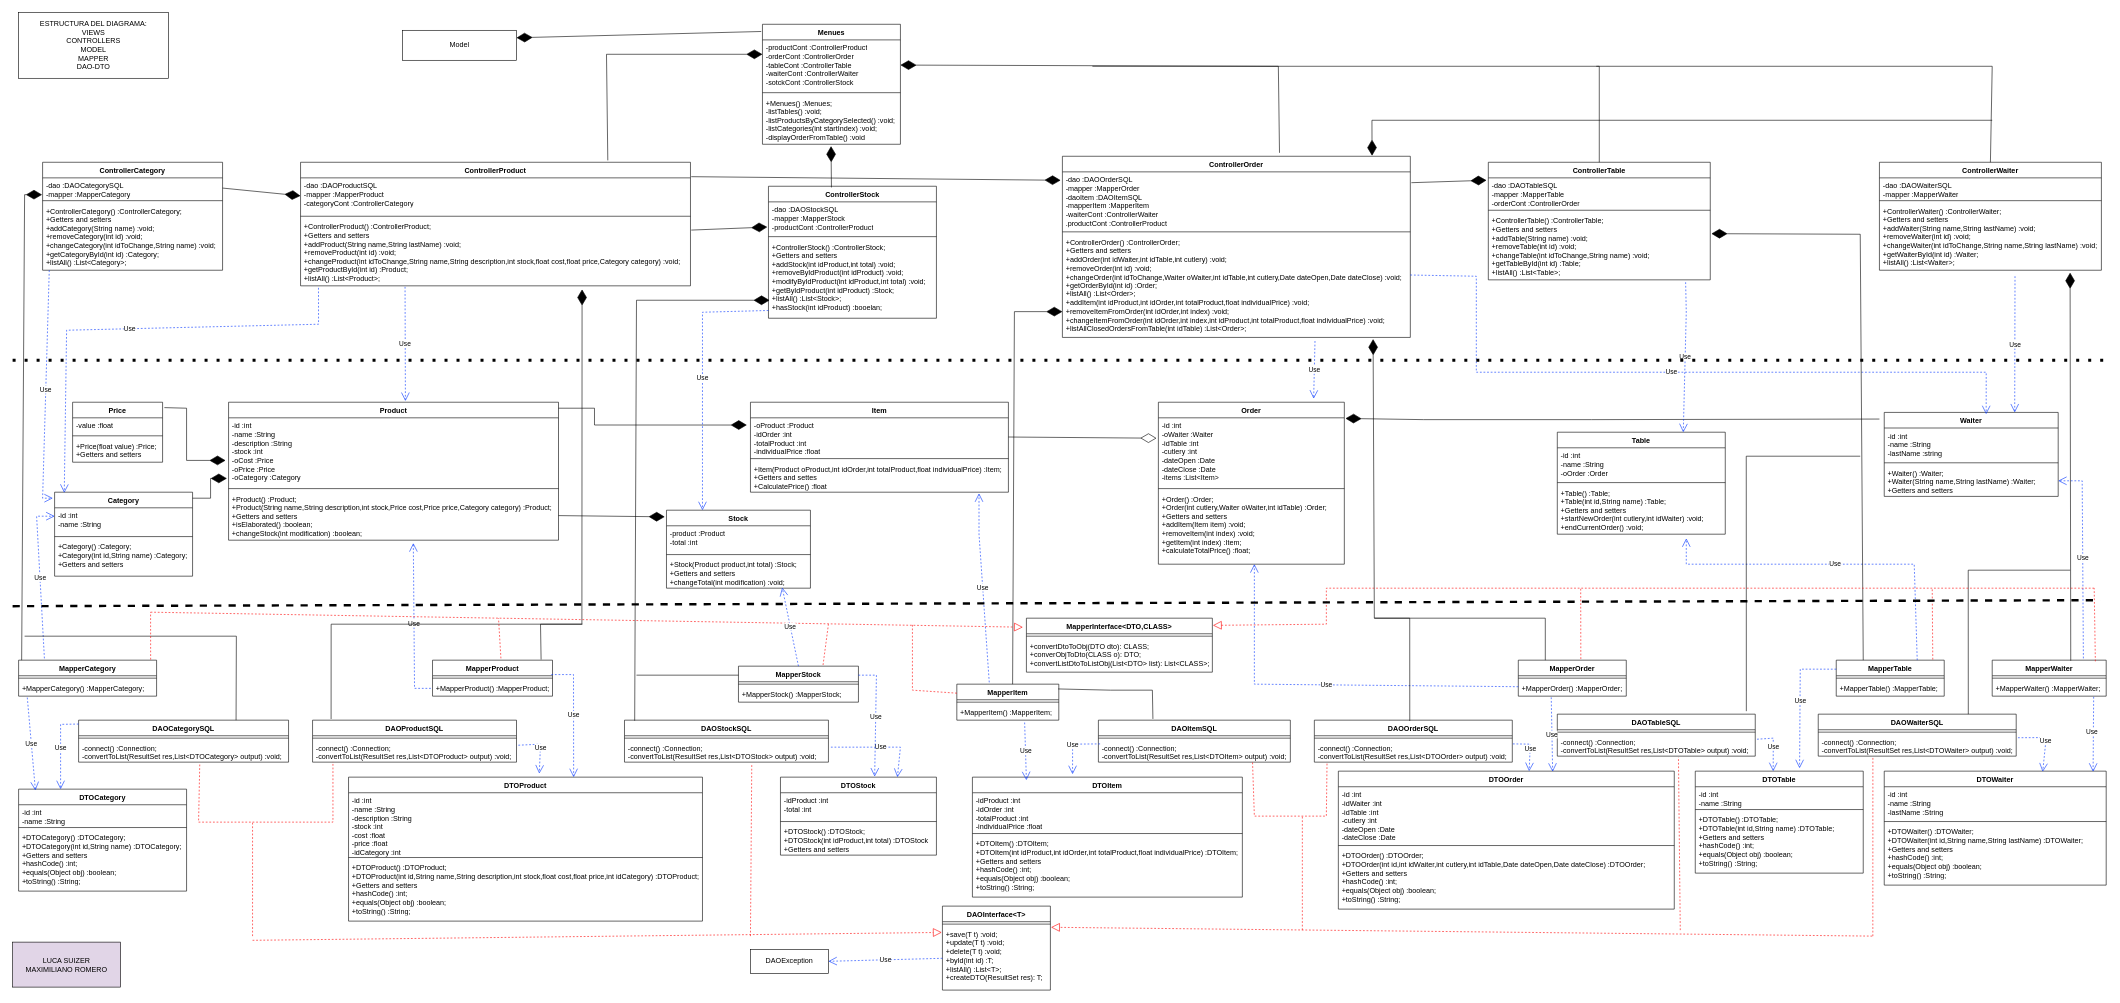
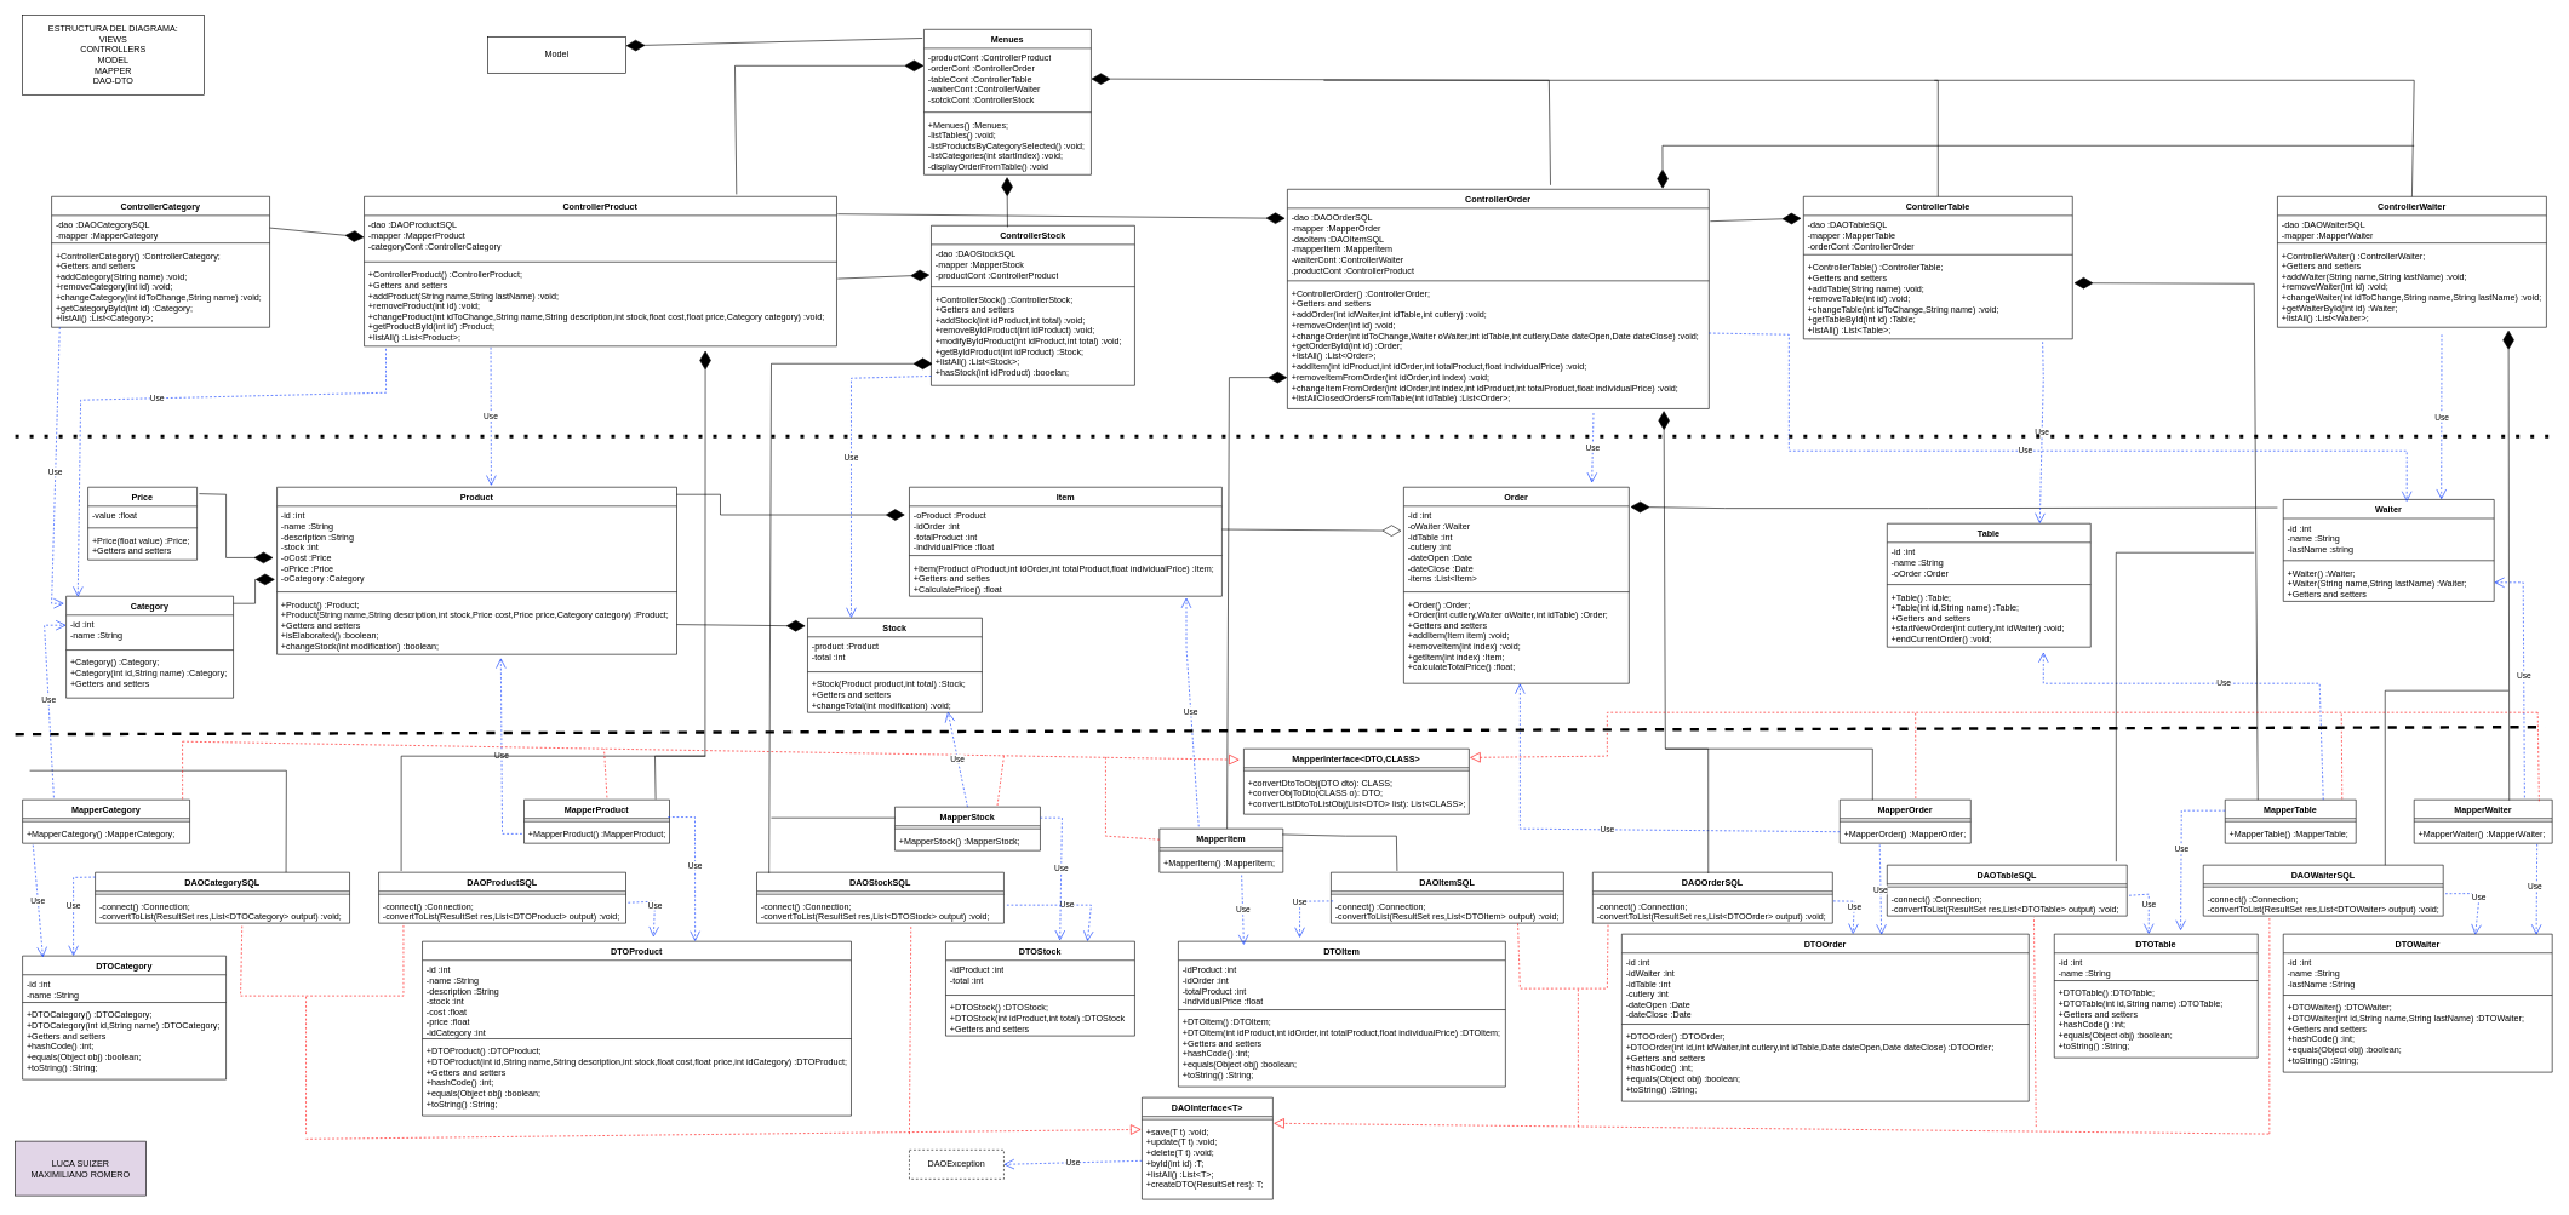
- <mxCell id="162" value="" style="endArrow=diamondThin;endFill=1;endSize=24;html=1;rounded=0;entryX=-0.003;entryY=0.824;entryDx=0;entryDy=0;entryPerimeter=0;exitX=0.022;exitY=0;exitDx=0;exitDy=0;exitPerimeter=0;" parent="1" target="96" edge="1" source="80"><mxGeometry width="160" relative="1" as="geometry"><mxPoint x="40" y="1080" as="sourcePoint" /><mxPoint x="350" y="250" as="targetPoint" /><Array as="points"><mxPoint x="40" y="324" /></Array></mxGeometry></mxCell>
- <mxCell id="31" value="DAOException" style="html=1;whiteSpace=wrap;" parent="1" vertex="1"><mxGeometry x="1250" y="1582" width="130" height="40" as="geometry" /></mxCell>
+ <mxCell id="31" value="DAOException" style="html=1;whiteSpace=wrap;dashed=1;" parent="1" vertex="1"><mxGeometry x="1250" y="1582" width="130" height="40" as="geometry" /></mxCell>
